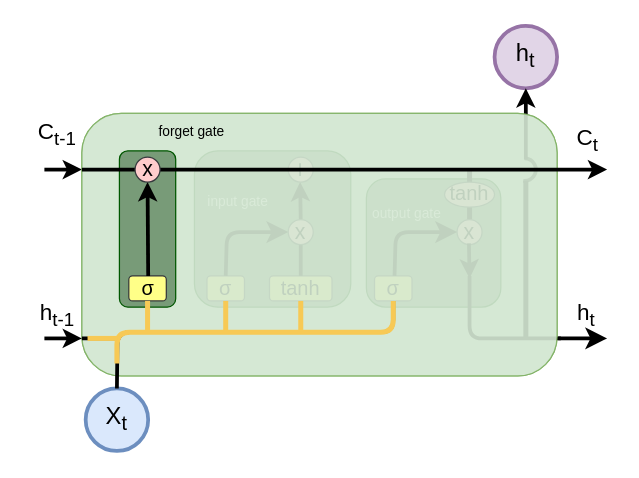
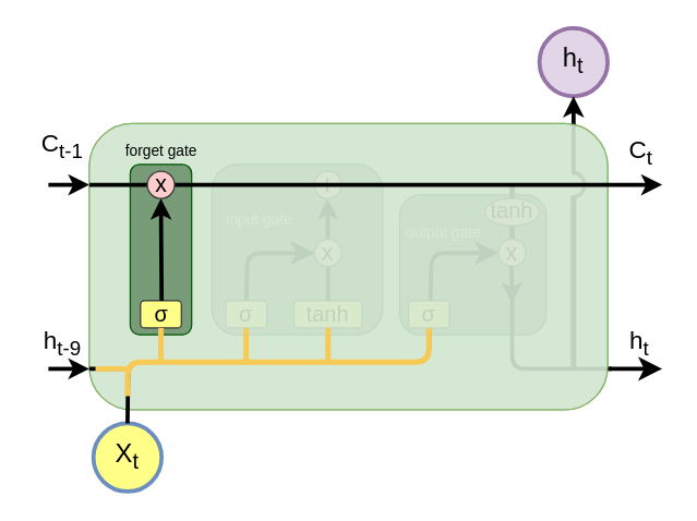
- <mxCell id="47" value="&lt;font style=&quot;font-size: 11px;&quot;&gt;forget gate&lt;/font&gt;" style="rounded=0;whiteSpace=wrap;html=1;strokeColor=none;strokeWidth=4;fontSize=16;fillColor=none;gradientColor=default;" vertex="1" parent="1"><mxGeometry x="112.5" y="95" width="80" height="15" as="geometry" /></mxCell>
+ <mxCell id="47" value="&lt;font style=&quot;font-size: 11px;&quot;&gt;forget gate&lt;/font&gt;" style="rounded=0;whiteSpace=wrap;html=1;strokeColor=none;strokeWidth=4;fontSize=16;fillColor=none;gradientColor=default;" vertex="1" parent="1"><mxGeometry x="77.5" y="100" width="80" height="15" as="geometry" /></mxCell>
- <mxCell id="29" value="&lt;font style=&quot;&quot;&gt;&lt;span style=&quot;font-size: 18px;&quot;&gt;h&lt;sub&gt;t-1&lt;/sub&gt;&lt;/span&gt;&lt;/font&gt;" style="text;html=1;align=center;verticalAlign=middle;resizable=0;points=[];autosize=1;strokeColor=none;fillColor=none;fontSize=11;fontColor=#000000;" vertex="1" parent="1"><mxGeometry x="20" y="232" width="50" height="40" as="geometry" /></mxCell>
+ <mxCell id="29" value="&lt;font style=&quot;&quot;&gt;&lt;span style=&quot;font-size: 18px;&quot;&gt;h&lt;sub&gt;t-9&lt;/sub&gt;&lt;/span&gt;&lt;/font&gt;" style="text;html=1;align=center;verticalAlign=middle;resizable=0;points=[];autosize=1;strokeColor=none;fillColor=none;fontSize=11;fontColor=#000000;" vertex="1" parent="1"><mxGeometry x="20" y="232" width="50" height="40" as="geometry" /></mxCell>
- <mxCell id="3" value="&lt;font style=&quot;font-size: 19px;&quot;&gt;X&lt;sub&gt;t&lt;/sub&gt;&lt;/font&gt;" style="ellipse;whiteSpace=wrap;html=1;aspect=fixed;fillColor=#dae8fc;strokeColor=#6c8ebf;rounded=1;strokeWidth=3;" vertex="1" parent="1"><mxGeometry x="68" y="310" width="50" height="50" as="geometry" /></mxCell>
+ <mxCell id="3" value="&lt;font style=&quot;font-size: 19px;&quot;&gt;X&lt;sub&gt;t&lt;/sub&gt;&lt;/font&gt;" style="ellipse;whiteSpace=wrap;html=1;aspect=fixed;fillColor=#ffff88;strokeColor=#6c8ebf;rounded=1;strokeWidth=3;" vertex="1" parent="1"><mxGeometry x="68" y="310" width="50" height="50" as="geometry" /></mxCell>
